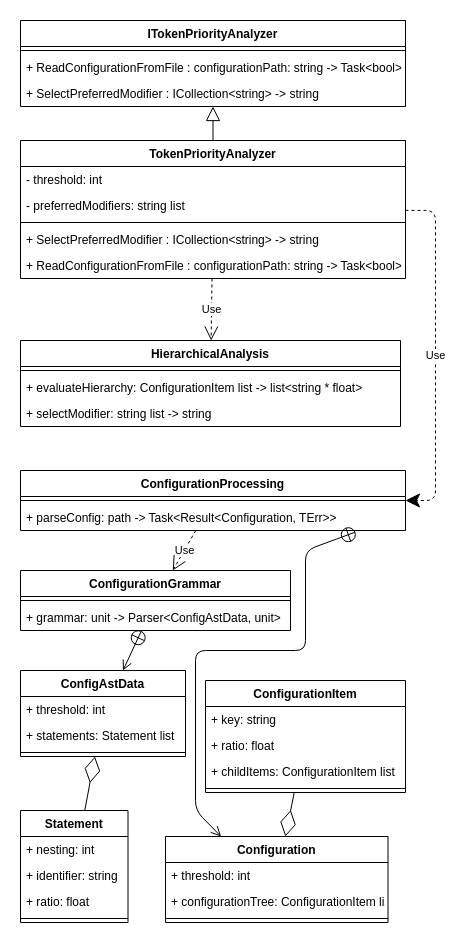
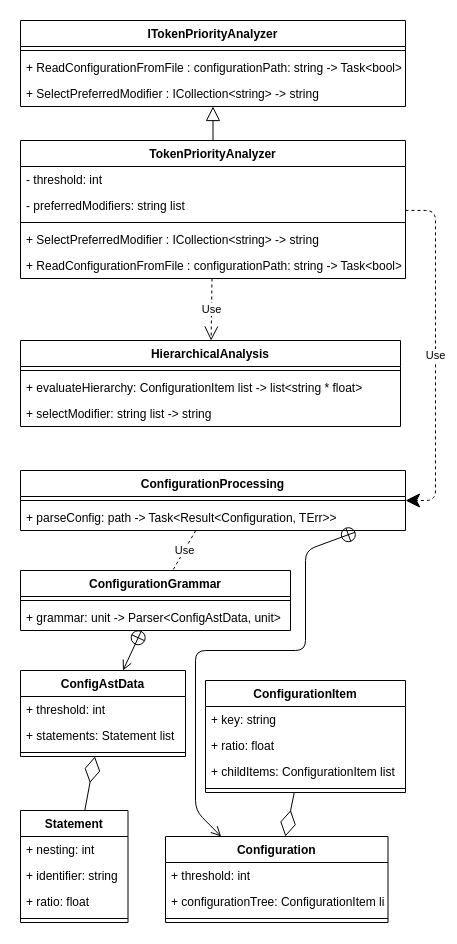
- <mxCell id="24" value="Use" style="endArrow=open;endSize=12;dashed=1;html=1;" edge="1" parent="1" source="16" target="2"><mxGeometry width="160" relative="1" as="geometry"><mxPoint x="248" y="770" as="sourcePoint" /><mxPoint x="408" y="770" as="targetPoint" /></mxGeometry></mxCell>
+ <mxCell id="24" value="Use" style="endArrow=none;endSize=12;dashed=1;html=1;" edge="1" parent="1" source="16" target="2"><mxGeometry width="160" relative="1" as="geometry"><mxPoint x="248" y="770" as="sourcePoint" /><mxPoint x="408" y="770" as="targetPoint" /></mxGeometry></mxCell>
